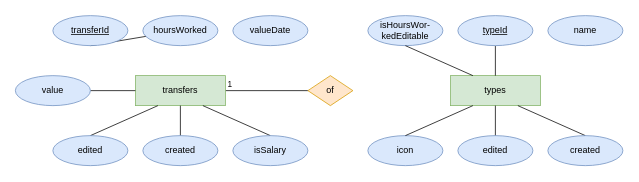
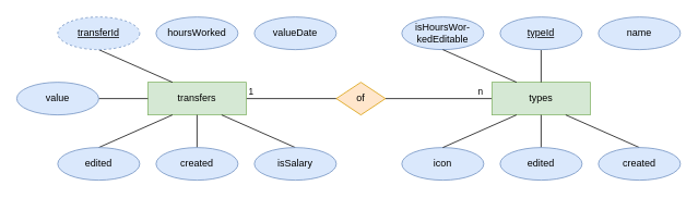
- <mxCell id="14" value="transferId" style="ellipse;whiteSpace=wrap;html=1;fontStyle=4;fillColor=#dae8fc;strokeColor=#6c8ebf;" parent="1" vertex="1"><mxGeometry x="70" y="20" width="100" height="40" as="geometry" /></mxCell>
+ <mxCell id="14" value="transferId" style="ellipse;whiteSpace=wrap;html=1;fontStyle=4;fillColor=#dae8fc;strokeColor=#6c8ebf;dashed=1;" parent="1" vertex="1"><mxGeometry x="70" y="20" width="100" height="40" as="geometry" /></mxCell>
- <mxCell id="13" style="rounded=0;orthogonalLoop=1;jettySize=auto;html=1;exitX=0.5;exitY=1;exitDx=0;exitDy=0;endArrow=none;startFill=0;" parent="1" source="14" target="7" edge="1"><mxGeometry relative="1" as="geometry" /></mxCell>
+ <mxCell id="13" style="rounded=0;orthogonalLoop=1;jettySize=auto;html=1;exitX=0.5;exitY=1;exitDx=0;exitDy=0;entryX=0.25;entryY=0;entryDx=0;entryDy=0;endArrow=none;startFill=0;" parent="1" source="14" target="4" edge="1"><mxGeometry relative="1" as="geometry" /></mxCell>
+ <mxCell id="17" style="rounded=0;orthogonalLoop=1;jettySize=auto;html=1;exitX=0;exitY=0.5;exitDx=0;exitDy=0;entryX=1;entryY=0.5;entryDx=0;entryDy=0;endArrow=none;startFill=0;" parent="1" source="19" target="27" edge="1"><mxGeometry relative="1" as="geometry" /></mxCell>
+ <mxCell id="18" value="n" style="edgeLabel;html=1;align=center;verticalAlign=middle;resizable=0;points=[];labelBackgroundColor=none;" parent="17" vertex="1" connectable="0"><mxGeometry x="-0.081" relative="1" as="geometry"><mxPoint x="45" y="-10" as="offset" /></mxGeometry></mxCell>
